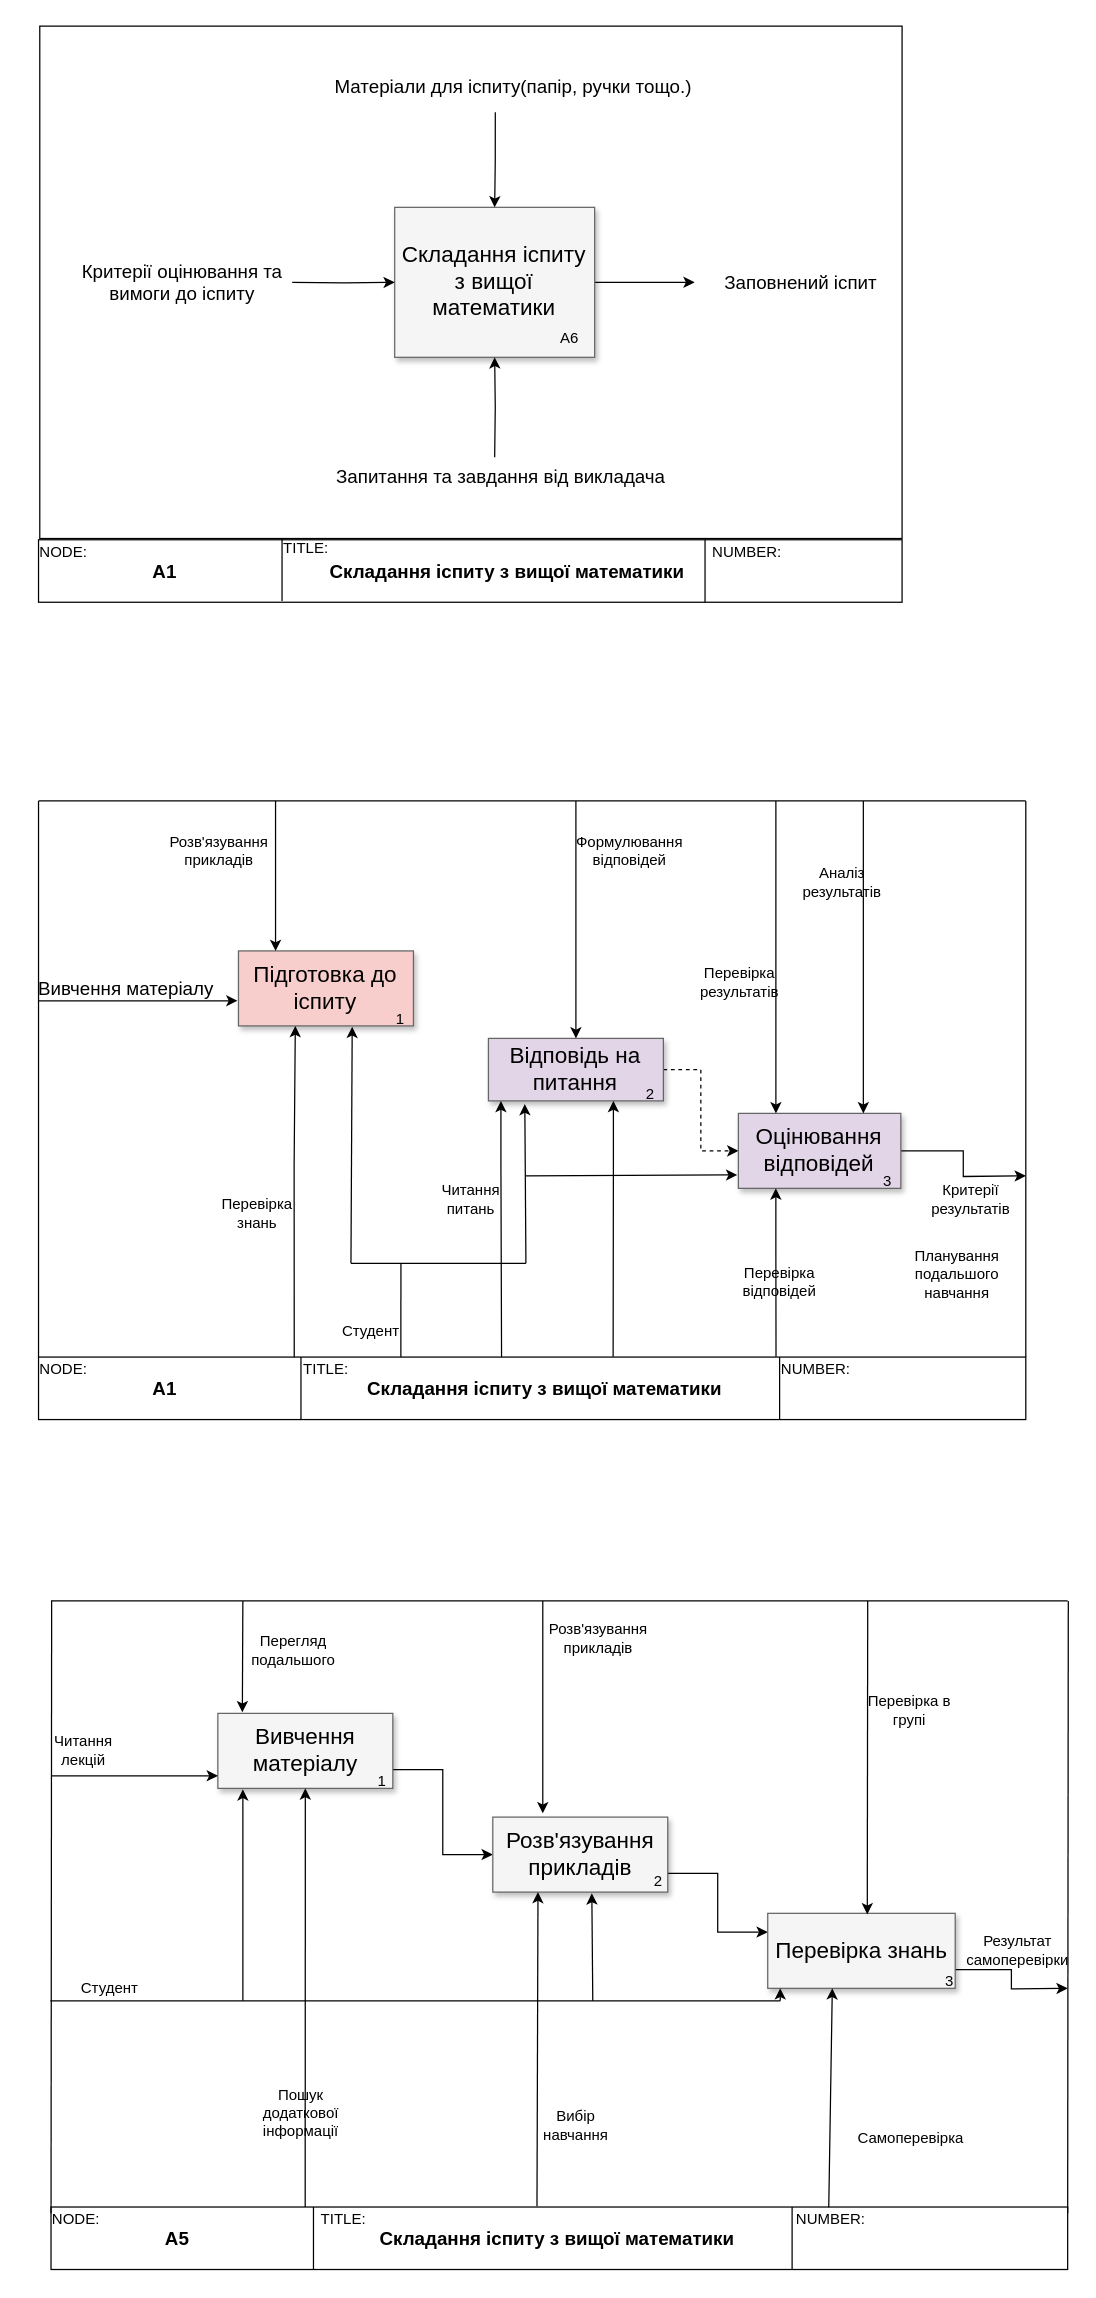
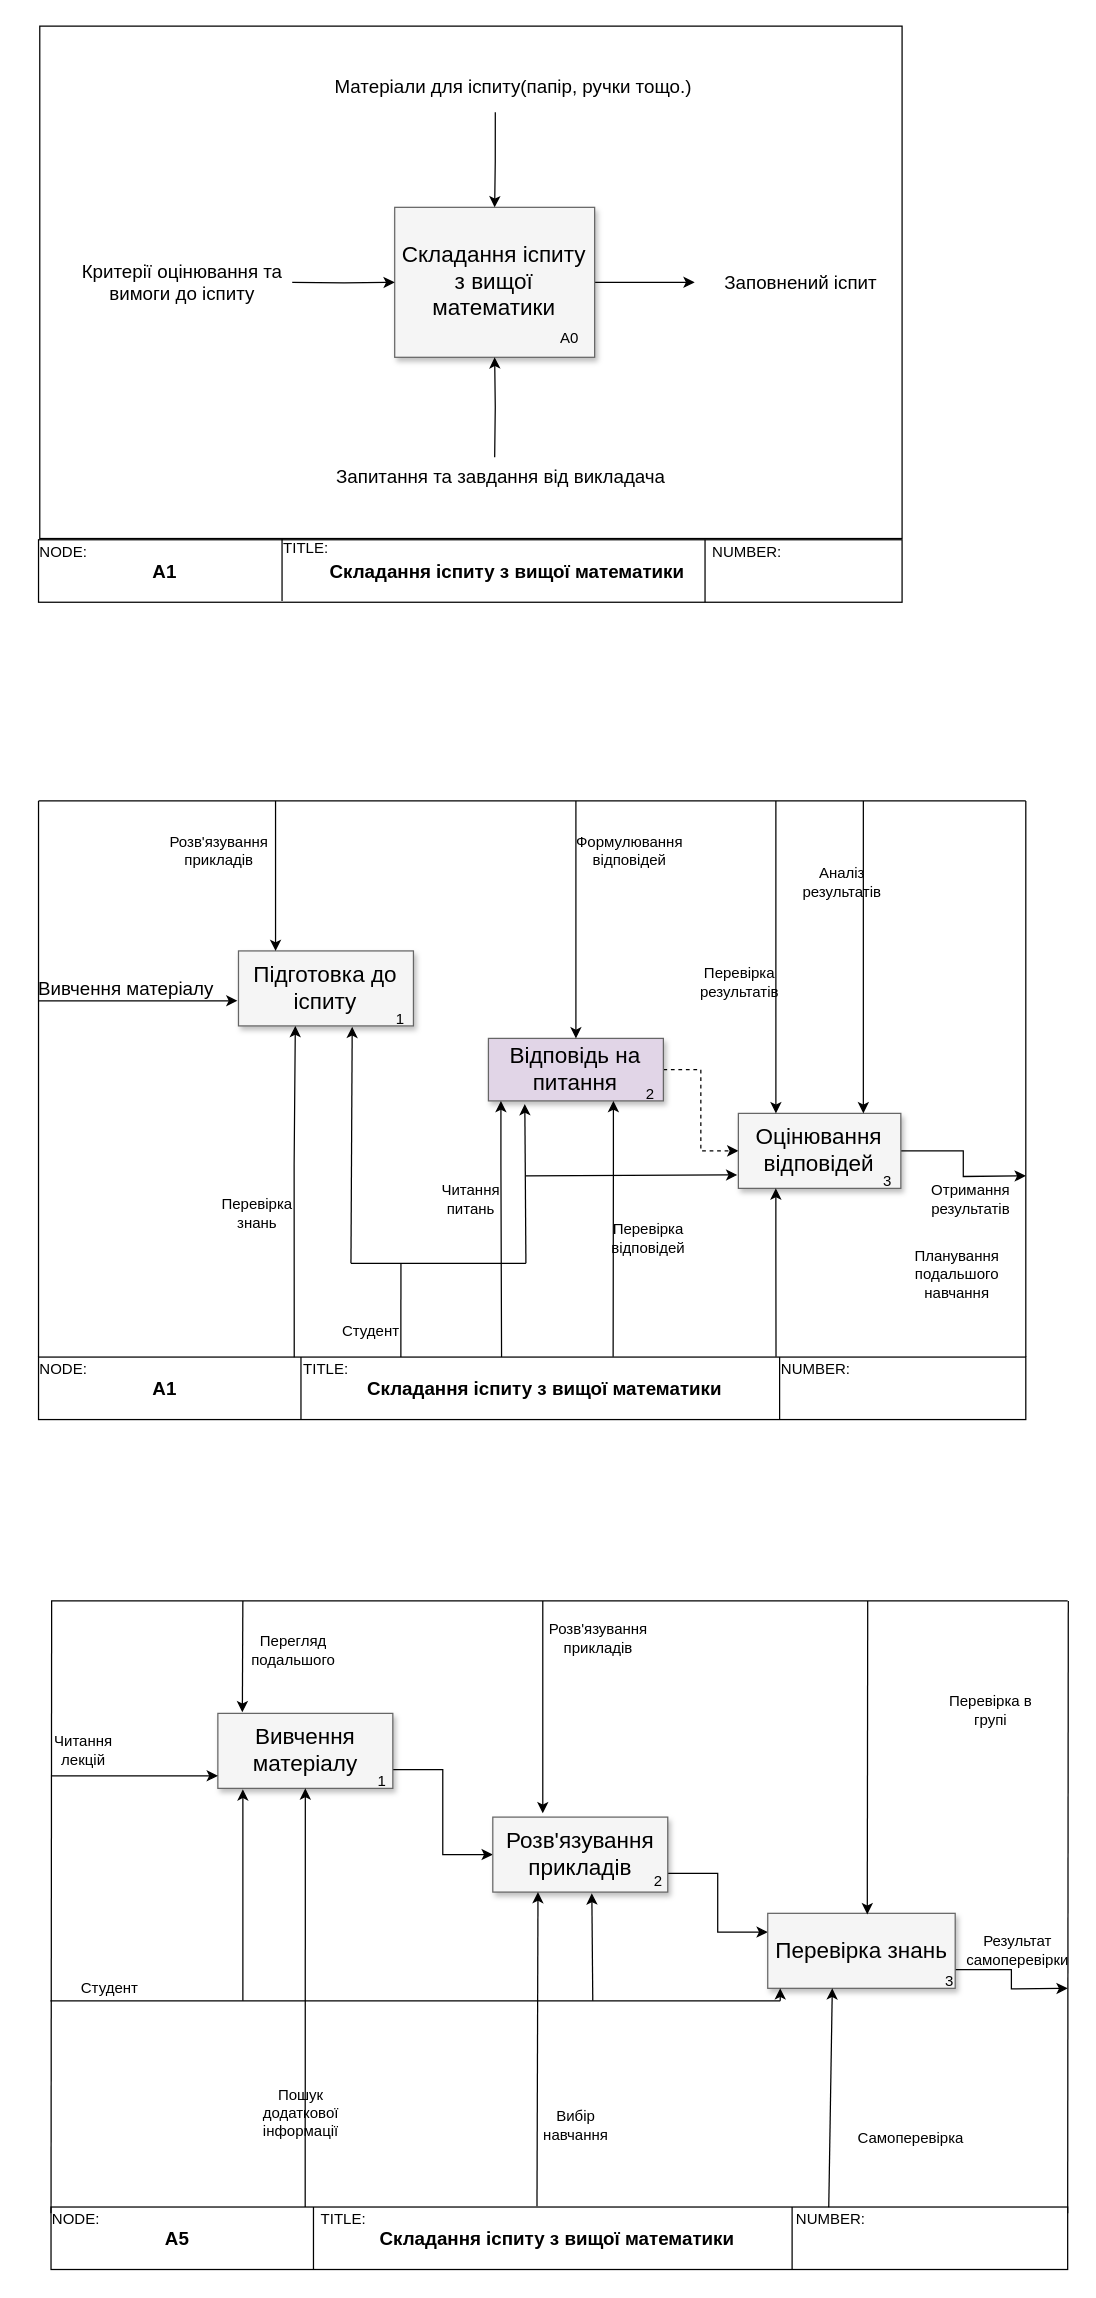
- <mxCell id="8" value="А6" style="text;html=1;align=center;verticalAlign=middle;resizable=0;points=[];autosize=1;strokeColor=none;fillColor=none;" parent="1" vertex="1"><mxGeometry x="435.33" y="255" width="40" height="30" as="geometry" /></mxCell>
+ <mxCell id="8" value="А0" style="text;html=1;align=center;verticalAlign=middle;resizable=0;points=[];autosize=1;strokeColor=none;fillColor=none;" parent="1" vertex="1"><mxGeometry x="435.33" y="255" width="40" height="30" as="geometry" /></mxCell>
- <mxCell id="21" value="Підготовка до іспиту" style="whiteSpace=wrap;html=1;shadow=1;fontSize=18;fillColor=#f8cecc;strokeColor=#666666;" vertex="1" parent="1"><mxGeometry x="190.33" y="760" width="140" height="60" as="geometry" /></mxCell>
+ <mxCell id="21" value="Підготовка до іспиту" style="whiteSpace=wrap;html=1;shadow=1;fontSize=18;fillColor=#f5f5f5;strokeColor=#666666;" vertex="1" parent="1"><mxGeometry x="190.33" y="760" width="140" height="60" as="geometry" /></mxCell>
- <mxCell id="25" value="Оцінювання відповідей" style="whiteSpace=wrap;html=1;shadow=1;fontSize=18;fillColor=#e1d5e7;strokeColor=#666666;" vertex="1" parent="1"><mxGeometry x="590.33" y="890" width="130" height="60" as="geometry" /></mxCell>
+ <mxCell id="25" value="Оцінювання відповідей" style="whiteSpace=wrap;html=1;shadow=1;fontSize=18;fillColor=#f5f5f5;strokeColor=#666666;" vertex="1" parent="1"><mxGeometry x="590.33" y="890" width="130" height="60" as="geometry" /></mxCell>
- <mxCell id="47" value="Критерії результатів" style="rounded=0;whiteSpace=wrap;html=1;fillColor=none;strokeColor=none;align=center;" vertex="1" parent="1"><mxGeometry x="740.33" y="939" width="73" height="40" as="geometry" /></mxCell>
+ <mxCell id="47" value="Отримання результатів" style="rounded=0;whiteSpace=wrap;html=1;fillColor=none;strokeColor=none;align=center;" vertex="1" parent="1"><mxGeometry x="740.33" y="939" width="73" height="40" as="geometry" /></mxCell>
- <mxCell id="40" value="Перевірка відповідей" style="rounded=0;whiteSpace=wrap;html=1;fillColor=none;strokeColor=none;align=center;" vertex="1" parent="1"><mxGeometry x="592.33" y="1005" width="63" height="40" as="geometry" /></mxCell>
+ <mxCell id="40" value="Перевірка відповідей" style="rounded=0;whiteSpace=wrap;html=1;fillColor=none;strokeColor=none;align=center;" vertex="1" parent="1"><mxGeometry x="487.33" y="970" width="63" height="40" as="geometry" /></mxCell>
- <mxCell id="78" value="Перевірка в групі" style="rounded=0;whiteSpace=wrap;html=1;fillColor=none;strokeColor=none;" vertex="1" parent="1"><mxGeometry x="690.83" y="1348.11" width="73" height="40" as="geometry" /></mxCell>
+ <mxCell id="78" value="Перевірка в групі" style="rounded=0;whiteSpace=wrap;html=1;fillColor=none;strokeColor=none;" vertex="1" parent="1"><mxGeometry x="755.83" y="1348.11" width="73" height="40" as="geometry" /></mxCell>
